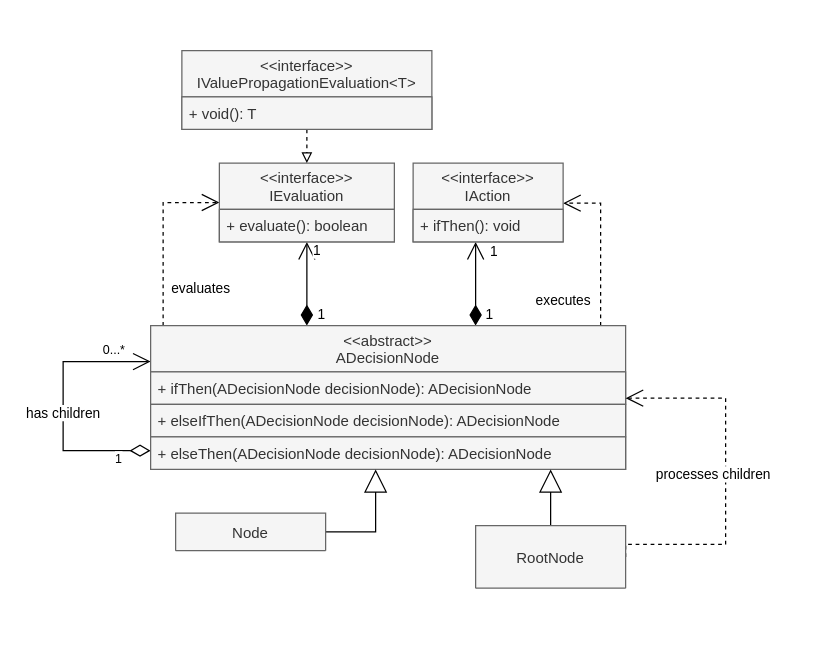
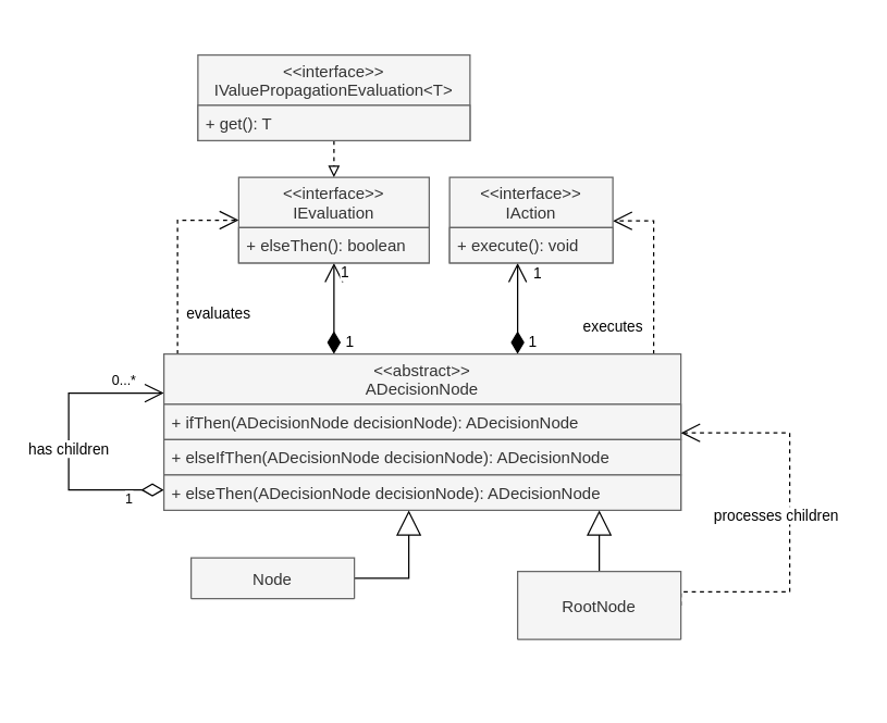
- <mxCell id="22" value="+ void(): T" style="text;strokeColor=#666666;fillColor=#f5f5f5;align=left;verticalAlign=top;spacingLeft=4;spacingRight=4;overflow=hidden;rotatable=0;points=[[0,0.5],[1,0.5]];portConstraint=eastwest;fontColor=#333333;" parent="21" vertex="1"><mxGeometry y="37" width="200" height="26" as="geometry" /></mxCell>
+ <mxCell id="22" value="+ get(): T" style="text;strokeColor=#666666;fillColor=#f5f5f5;align=left;verticalAlign=top;spacingLeft=4;spacingRight=4;overflow=hidden;rotatable=0;points=[[0,0.5],[1,0.5]];portConstraint=eastwest;fontColor=#333333;" parent="21" vertex="1"><mxGeometry y="37" width="200" height="26" as="geometry" /></mxCell>
- <mxCell id="17" value="+ evaluate(): boolean" style="text;strokeColor=#666666;fillColor=#f5f5f5;align=left;verticalAlign=top;spacingLeft=4;spacingRight=4;overflow=hidden;rotatable=0;points=[[0,0.5],[1,0.5]];portConstraint=eastwest;fontColor=#333333;" parent="16" vertex="1"><mxGeometry y="37" width="140" height="26" as="geometry" /></mxCell>
+ <mxCell id="17" value="+ elseThen(): boolean" style="text;strokeColor=#666666;fillColor=#f5f5f5;align=left;verticalAlign=top;spacingLeft=4;spacingRight=4;overflow=hidden;rotatable=0;points=[[0,0.5],[1,0.5]];portConstraint=eastwest;fontColor=#333333;" parent="16" vertex="1"><mxGeometry y="37" width="140" height="26" as="geometry" /></mxCell>
- <mxCell id="19" value="+ ifThen(): void" style="text;strokeColor=#666666;fillColor=#f5f5f5;align=left;verticalAlign=top;spacingLeft=4;spacingRight=4;overflow=hidden;rotatable=0;points=[[0,0.5],[1,0.5]];portConstraint=eastwest;fontColor=#333333;" parent="18" vertex="1"><mxGeometry y="37" width="120" height="26" as="geometry" /></mxCell>
+ <mxCell id="19" value="+ execute(): void" style="text;strokeColor=#666666;fillColor=#f5f5f5;align=left;verticalAlign=top;spacingLeft=4;spacingRight=4;overflow=hidden;rotatable=0;points=[[0,0.5],[1,0.5]];portConstraint=eastwest;fontColor=#333333;" parent="18" vertex="1"><mxGeometry y="37" width="120" height="26" as="geometry" /></mxCell>
